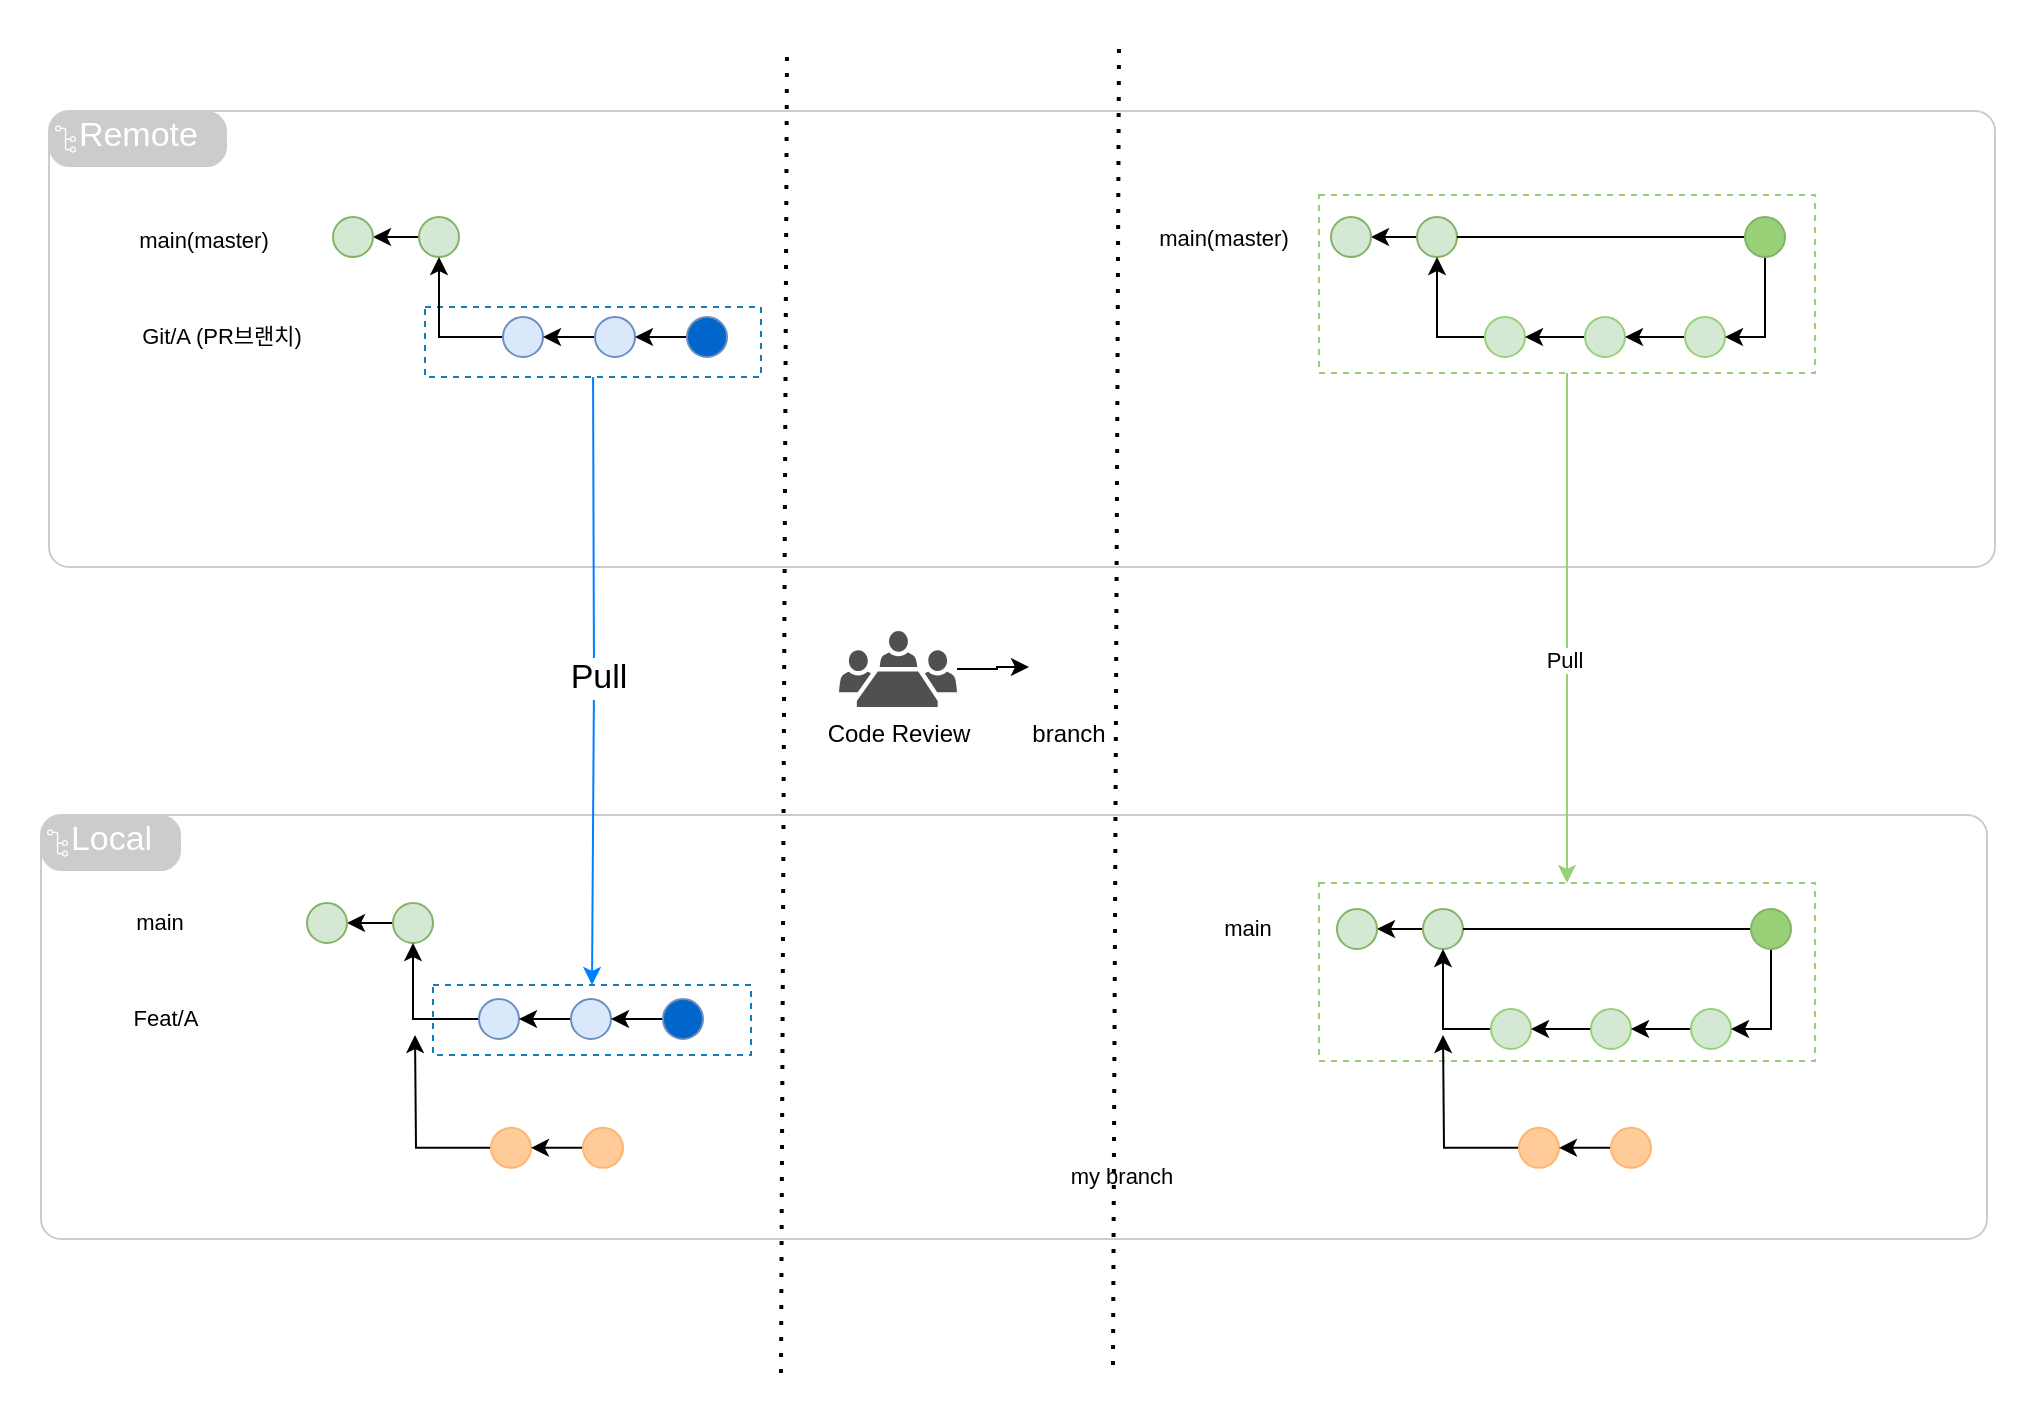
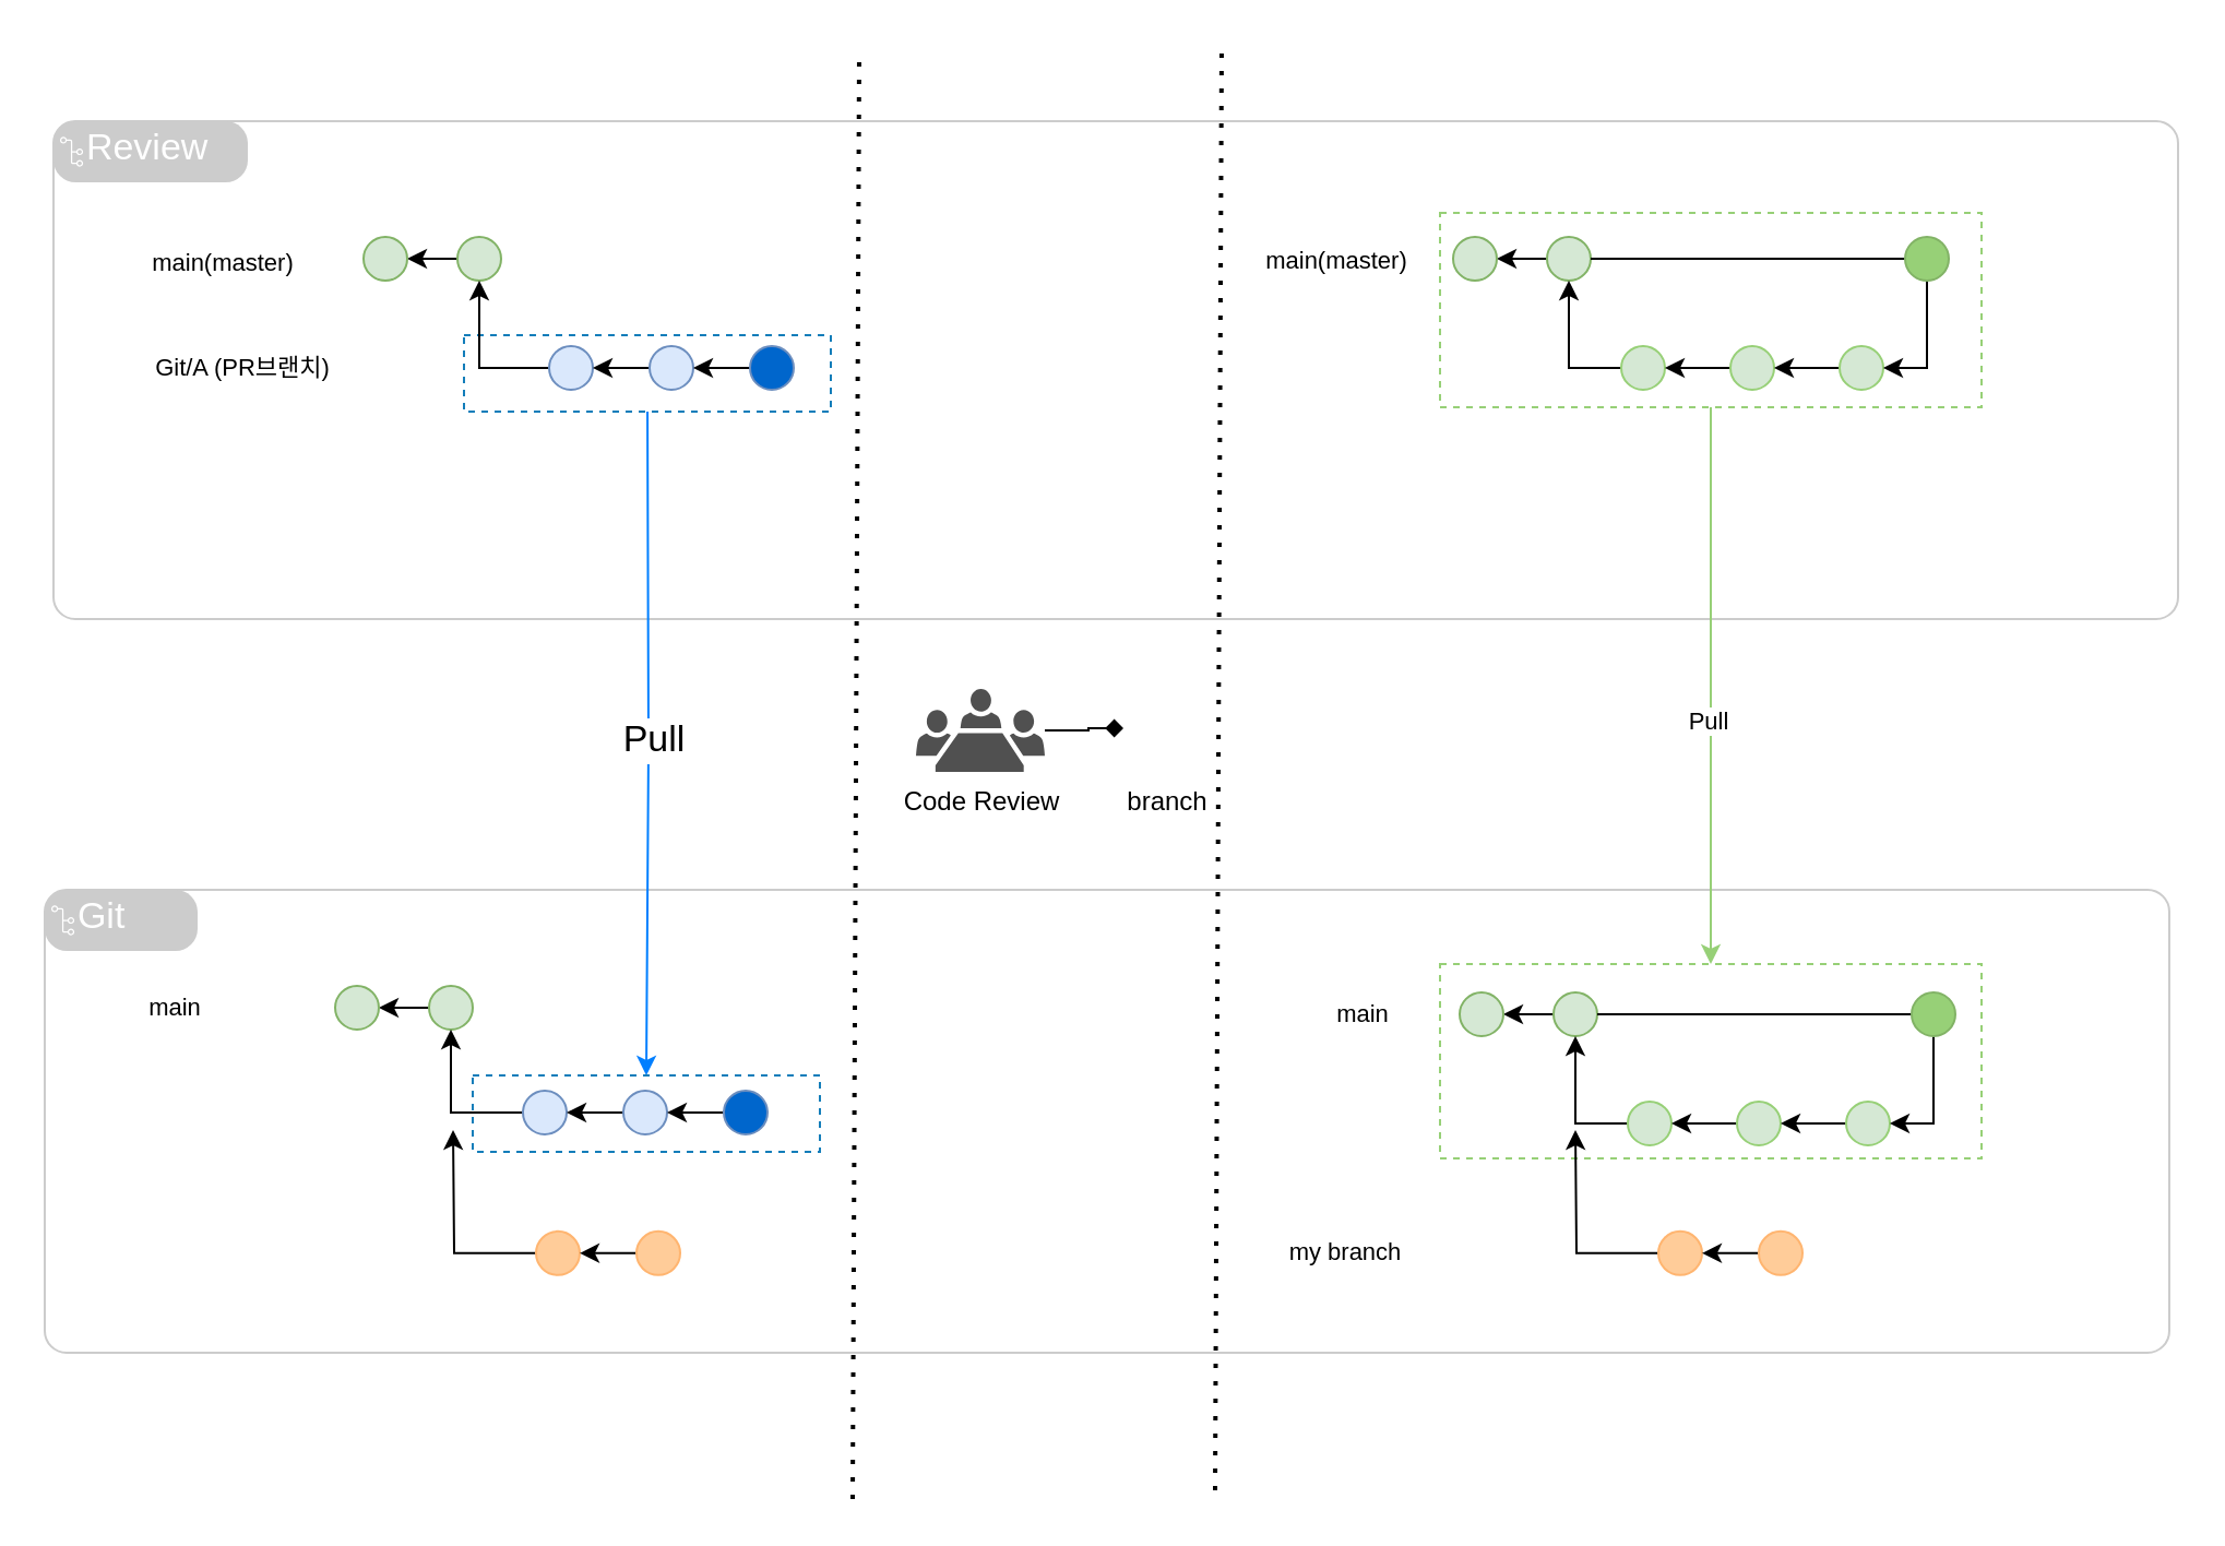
- <mxCell id="3" value="&amp;nbsp; Remote" style="shape=rect;strokeColor=none;fillColor=#CCCCCC;strokeWidth=1;dashed=0;rounded=1;arcSize=36;fontColor=#FFFFFF;fontSize=17;spacing=2;spacingTop=-2;align=left;autosize=1;spacingLeft=4;resizeWidth=0;resizeHeight=0;perimeter=none;html=1;whiteSpace=wrap;" vertex="1" parent="2"><mxGeometry y="10" width="89" height="28" as="geometry" /></mxCell>
+ <mxCell id="3" value="&amp;nbsp; Review" style="shape=rect;strokeColor=none;fillColor=#CCCCCC;strokeWidth=1;dashed=0;rounded=1;arcSize=36;fontColor=#FFFFFF;fontSize=17;spacing=2;spacingTop=-2;align=left;autosize=1;spacingLeft=4;resizeWidth=0;resizeHeight=0;perimeter=none;html=1;whiteSpace=wrap;" vertex="1" parent="2"><mxGeometry y="10" width="89" height="28" as="geometry" /></mxCell>
- <mxCell id="68" style="edgeStyle=orthogonalEdgeStyle;rounded=0;orthogonalLoop=1;jettySize=auto;html=1;" edge="1" parent="17" source="69" target="70"><mxGeometry relative="1" as="geometry" /></mxCell>
+ <mxCell id="68" style="edgeStyle=orthogonalEdgeStyle;rounded=0;orthogonalLoop=1;jettySize=auto;html=1;endArrow=diamond;" edge="1" parent="17" source="69" target="70"><mxGeometry relative="1" as="geometry" /></mxCell>
- <mxCell id="6" value="&amp;nbsp; Local" style="shape=rect;strokeColor=none;fillColor=#CCCCCC;strokeWidth=1;dashed=0;rounded=1;arcSize=36;fontColor=#FFFFFF;fontSize=17;spacing=2;spacingTop=-2;align=left;autosize=1;spacingLeft=4;resizeWidth=0;resizeHeight=0;perimeter=none;html=1;whiteSpace=wrap;" vertex="1" parent="5"><mxGeometry y="10" width="70" height="28" as="geometry" /></mxCell>
+ <mxCell id="6" value="&amp;nbsp; Git" style="shape=rect;strokeColor=none;fillColor=#CCCCCC;strokeWidth=1;dashed=0;rounded=1;arcSize=36;fontColor=#FFFFFF;fontSize=17;spacing=2;spacingTop=-2;align=left;autosize=1;spacingLeft=4;resizeWidth=0;resizeHeight=0;perimeter=none;html=1;whiteSpace=wrap;" vertex="1" parent="5"><mxGeometry y="10" width="70" height="28" as="geometry" /></mxCell>
- <mxCell id="43" value="Feat/A" style="text;html=1;align=center;verticalAlign=middle;whiteSpace=wrap;rounded=0;fontSize=11;" vertex="1" parent="17"><mxGeometry x="25" y="494" width="116" height="30" as="geometry" /></mxCell>
- <mxCell id="73" value="my branch" style="text;html=1;align=center;verticalAlign=middle;whiteSpace=wrap;rounded=0;fontSize=11;" vertex="1" parent="17"><mxGeometry x="519" y="573.43" width="84" height="30" as="geometry" /></mxCell>
+ <mxCell id="73" value="my branch" style="text;html=1;align=center;verticalAlign=middle;whiteSpace=wrap;rounded=0;fontSize=11;" vertex="1" parent="17"><mxGeometry x="574" y="558.43" width="84" height="30" as="geometry" /></mxCell>
